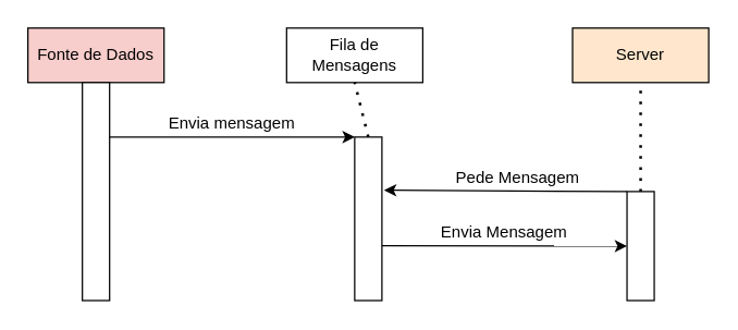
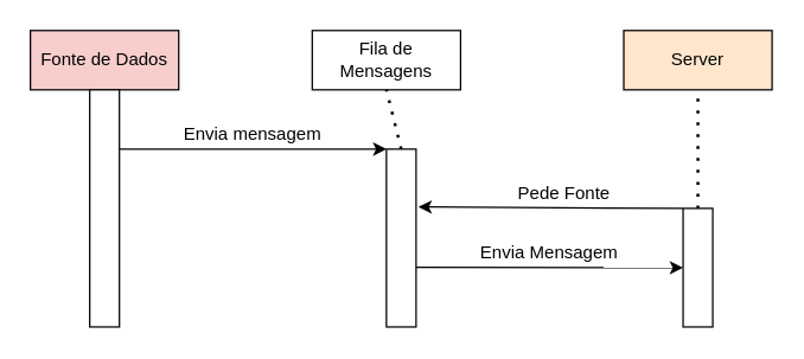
- <mxCell id="10" value="Pede Mensagem" style="text;html=1;strokeColor=none;fillColor=none;align=center;verticalAlign=middle;whiteSpace=wrap;rounded=0;" vertex="1" parent="1"><mxGeometry x="330" y="120" width="100" height="20" as="geometry" /></mxCell>
+ <mxCell id="10" value="Pede Fonte" style="text;html=1;strokeColor=none;fillColor=none;align=center;verticalAlign=middle;whiteSpace=wrap;rounded=0;" vertex="1" parent="1"><mxGeometry x="330" y="120" width="100" height="20" as="geometry" /></mxCell>
